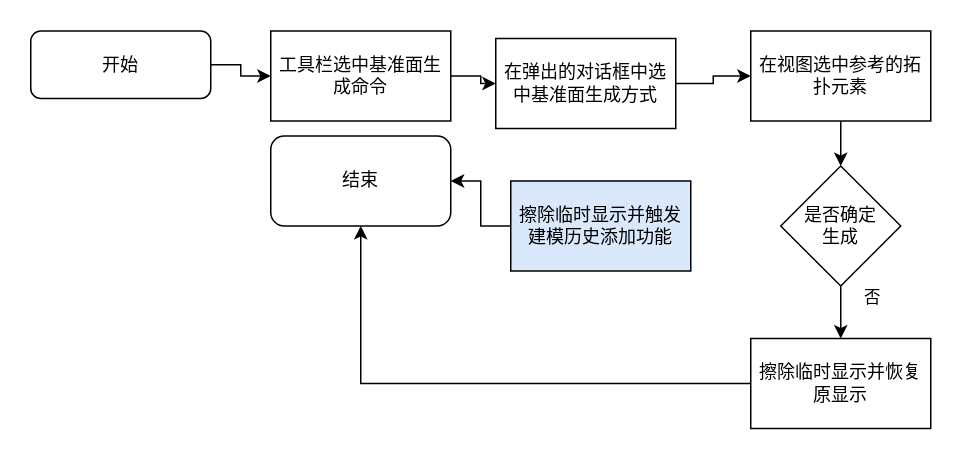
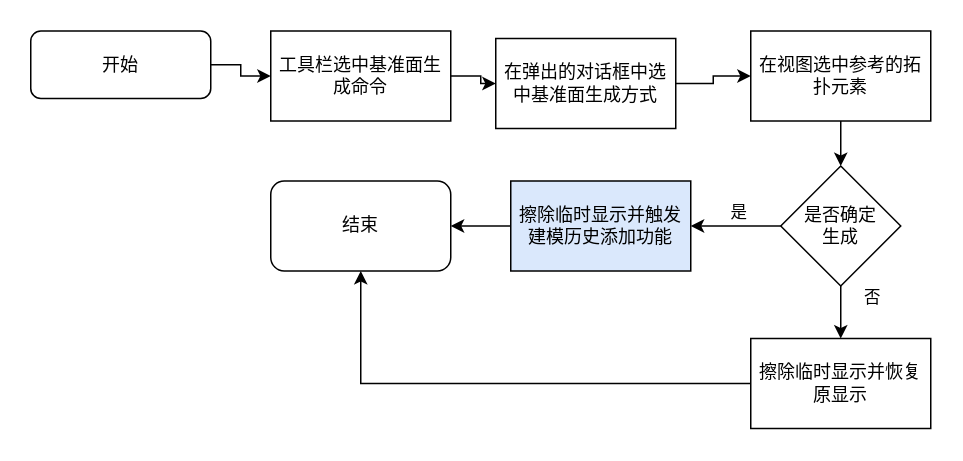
- <mxCell id="17" value="结束" style="rounded=1;whiteSpace=wrap;html=1;" parent="1" vertex="1"><mxGeometry x="180" y="90" width="120" height="60" as="geometry" /></mxCell>
+ <mxCell id="17" value="结束" style="rounded=1;whiteSpace=wrap;html=1;" parent="1" vertex="1"><mxGeometry x="180" y="120" width="120" height="60" as="geometry" /></mxCell>
+ <mxCell id="12" style="edgeStyle=orthogonalEdgeStyle;rounded=0;orthogonalLoop=1;jettySize=auto;html=1;entryX=1;entryY=0.5;entryDx=0;entryDy=0;" edge="1" parent="1" source="16" target="11"><mxGeometry relative="1" as="geometry" /></mxCell>
+ <mxCell id="13" value="是" style="edgeLabel;html=1;align=center;verticalAlign=middle;resizable=0;points=[];" vertex="1" connectable="0" parent="12"><mxGeometry x="-0.027" y="4" relative="1" as="geometry"><mxPoint y="-14" as="offset" /></mxGeometry></mxCell>
